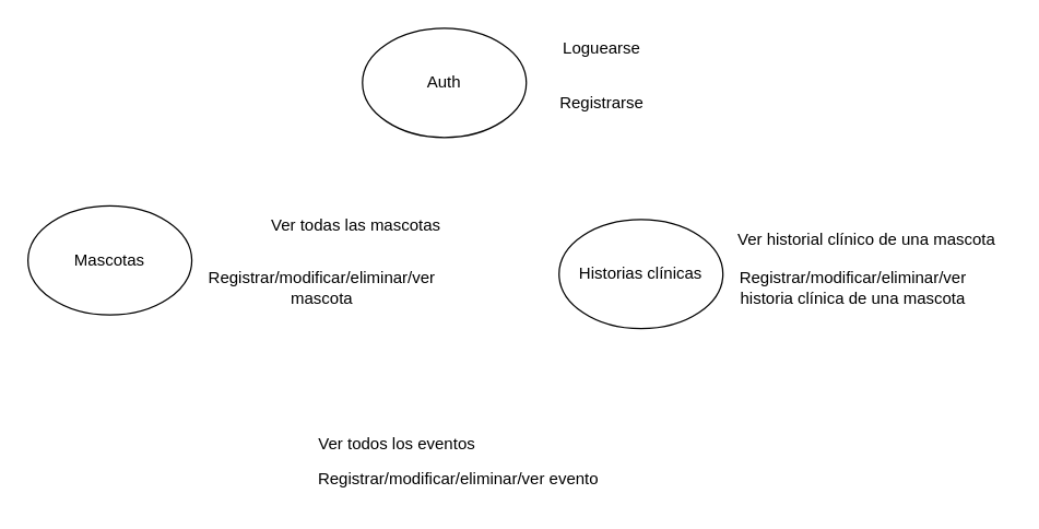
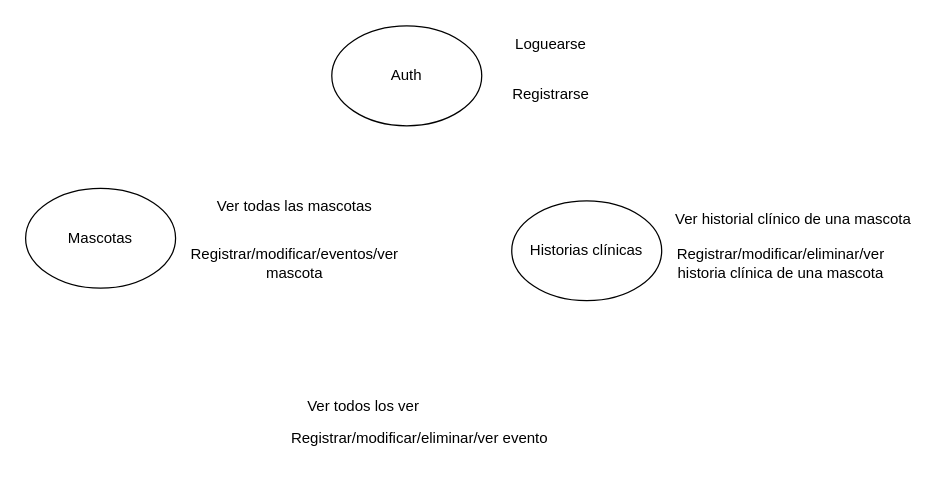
- <mxCell id="5" value="Ver todas las mascotas" style="text;html=1;align=center;verticalAlign=middle;resizable=0;points=[];autosize=1;strokeColor=none;fillColor=none;" vertex="1" parent="1"><mxGeometry x="185" y="150" width="150" height="30" as="geometry" /></mxCell>
+ <mxCell id="5" value="Ver todas las mascotas" style="text;html=1;align=center;verticalAlign=middle;resizable=0;points=[];autosize=1;strokeColor=none;fillColor=none;" vertex="1" parent="1"><mxGeometry x="160" y="150" width="150" height="30" as="geometry" /></mxCell>
- <mxCell id="6" value="Registrar/modificar/eliminar/ver &lt;br&gt;mascota" style="text;html=1;align=center;verticalAlign=middle;resizable=0;points=[];autosize=1;strokeColor=none;fillColor=none;" vertex="1" parent="1"><mxGeometry x="140" y="190" width="190" height="40" as="geometry" /></mxCell>
+ <mxCell id="6" value="Registrar/modificar/eventos/ver &lt;br&gt;mascota" style="text;html=1;align=center;verticalAlign=middle;resizable=0;points=[];autosize=1;strokeColor=none;fillColor=none;" vertex="1" parent="1"><mxGeometry x="140" y="190" width="190" height="40" as="geometry" /></mxCell>
- <mxCell id="11" value="Ver todos los eventos" style="text;html=1;align=center;verticalAlign=middle;resizable=0;points=[];autosize=1;strokeColor=none;fillColor=none;" vertex="1" parent="1"><mxGeometry x="220" y="310" width="140" height="30" as="geometry" /></mxCell>
+ <mxCell id="11" value="Ver todos los ver" style="text;html=1;align=center;verticalAlign=middle;resizable=0;points=[];autosize=1;strokeColor=none;fillColor=none;" vertex="1" parent="1"><mxGeometry x="220" y="310" width="140" height="30" as="geometry" /></mxCell>
